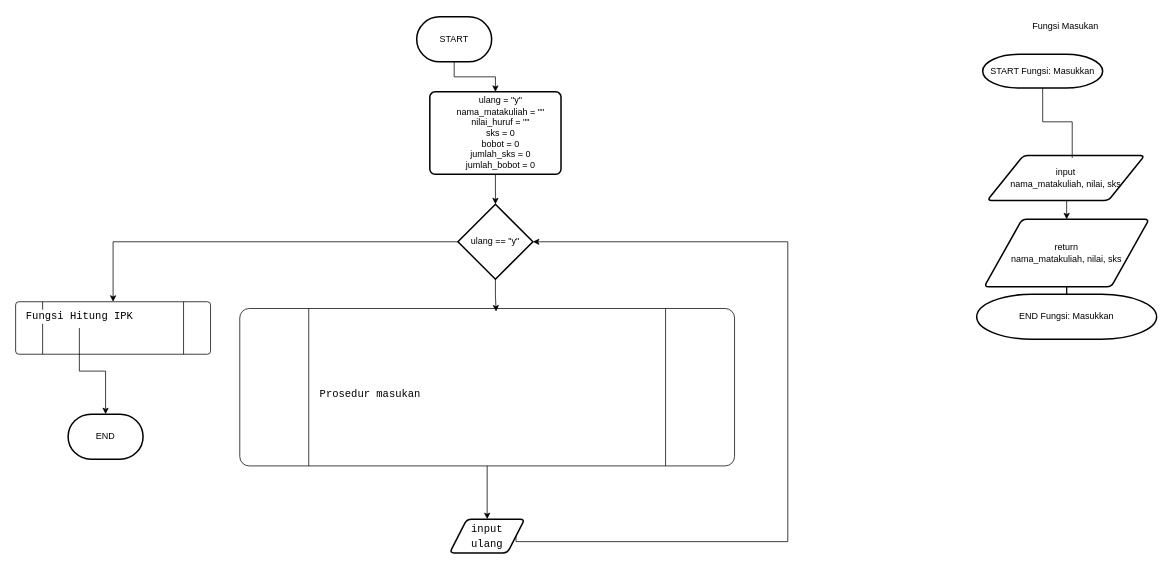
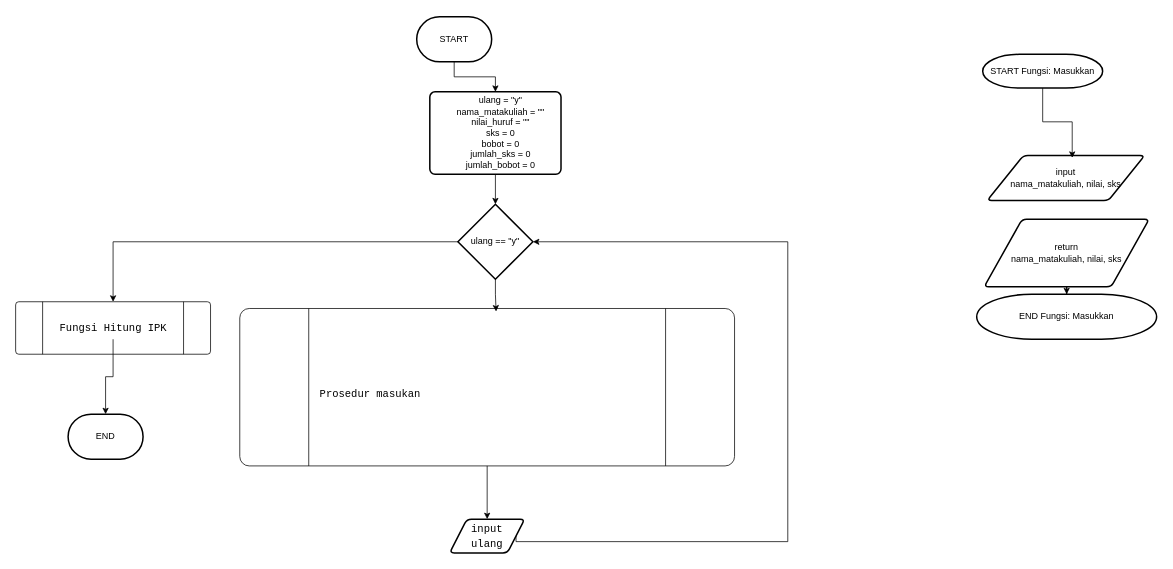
- <mxCell id="20" value="Fungsi Masukan" style="text;html=1;align=center;verticalAlign=middle;resizable=0;points=[];autosize=1;strokeColor=none;fillColor=none;" vertex="1" parent="1"><mxGeometry x="1365" y="20" width="110" height="30" as="geometry" /></mxCell>
- <mxCell id="27" style="edgeStyle=orthogonalEdgeStyle;rounded=0;orthogonalLoop=1;jettySize=auto;html=1;exitX=0.5;exitY=1;exitDx=0;exitDy=0;exitPerimeter=0;entryX=0.54;entryY=0.051;entryDx=0;entryDy=0;entryPerimeter=0;endArrow=none;" edge="1" parent="1" source="21" target="23"><mxGeometry relative="1" as="geometry" /></mxCell>
+ <mxCell id="27" style="edgeStyle=orthogonalEdgeStyle;rounded=0;orthogonalLoop=1;jettySize=auto;html=1;exitX=0.5;exitY=1;exitDx=0;exitDy=0;exitPerimeter=0;entryX=0.54;entryY=0.051;entryDx=0;entryDy=0;entryPerimeter=0;" edge="1" parent="1" source="21" target="23"><mxGeometry relative="1" as="geometry" /></mxCell>
- <mxCell id="22" style="edgeStyle=orthogonalEdgeStyle;rounded=0;orthogonalLoop=1;jettySize=auto;html=1;exitX=0.5;exitY=1;exitDx=0;exitDy=0;entryX=0.5;entryY=0;entryDx=0;entryDy=0;" edge="1" parent="1" source="23" target="25"><mxGeometry relative="1" as="geometry" /></mxCell>
- <mxCell id="24" style="edgeStyle=orthogonalEdgeStyle;rounded=0;orthogonalLoop=1;jettySize=auto;html=1;exitX=0.5;exitY=1;exitDx=0;exitDy=0;endArrow=none;" edge="1" parent="1" source="25" target="26"><mxGeometry relative="1" as="geometry" /></mxCell>
+ <mxCell id="24" style="edgeStyle=orthogonalEdgeStyle;rounded=0;orthogonalLoop=1;jettySize=auto;html=1;exitX=0.5;exitY=1;exitDx=0;exitDy=0;" edge="1" parent="1" source="25" target="26"><mxGeometry relative="1" as="geometry" /></mxCell>
- <mxCell id="17" value="&lt;div style=&quot;background-color: rgb(255, 255, 255); font-family: Consolas, &amp;quot;Courier New&amp;quot;, monospace; font-size: 14px; line-height: 19px; white-space-collapse: preserve;&quot;&gt;Fungsi Hitung IPK&lt;/div&gt;" style="text;html=1;align=center;verticalAlign=middle;resizable=0;points=[];autosize=1;strokeColor=none;fillColor=none;" vertex="1" parent="15"><mxGeometry x="10" y="5" width="150" height="30" as="geometry" /></mxCell>
+ <mxCell id="17" value="&lt;div style=&quot;background-color: rgb(255, 255, 255); font-family: Consolas, &amp;quot;Courier New&amp;quot;, monospace; font-size: 14px; line-height: 19px; white-space-collapse: preserve;&quot;&gt;Fungsi Hitung IPK&lt;/div&gt;" style="text;html=1;align=center;verticalAlign=middle;resizable=0;points=[];autosize=1;strokeColor=none;fillColor=none;" vertex="1" parent="15"><mxGeometry x="55" y="20" width="150" height="30" as="geometry" /></mxCell>
